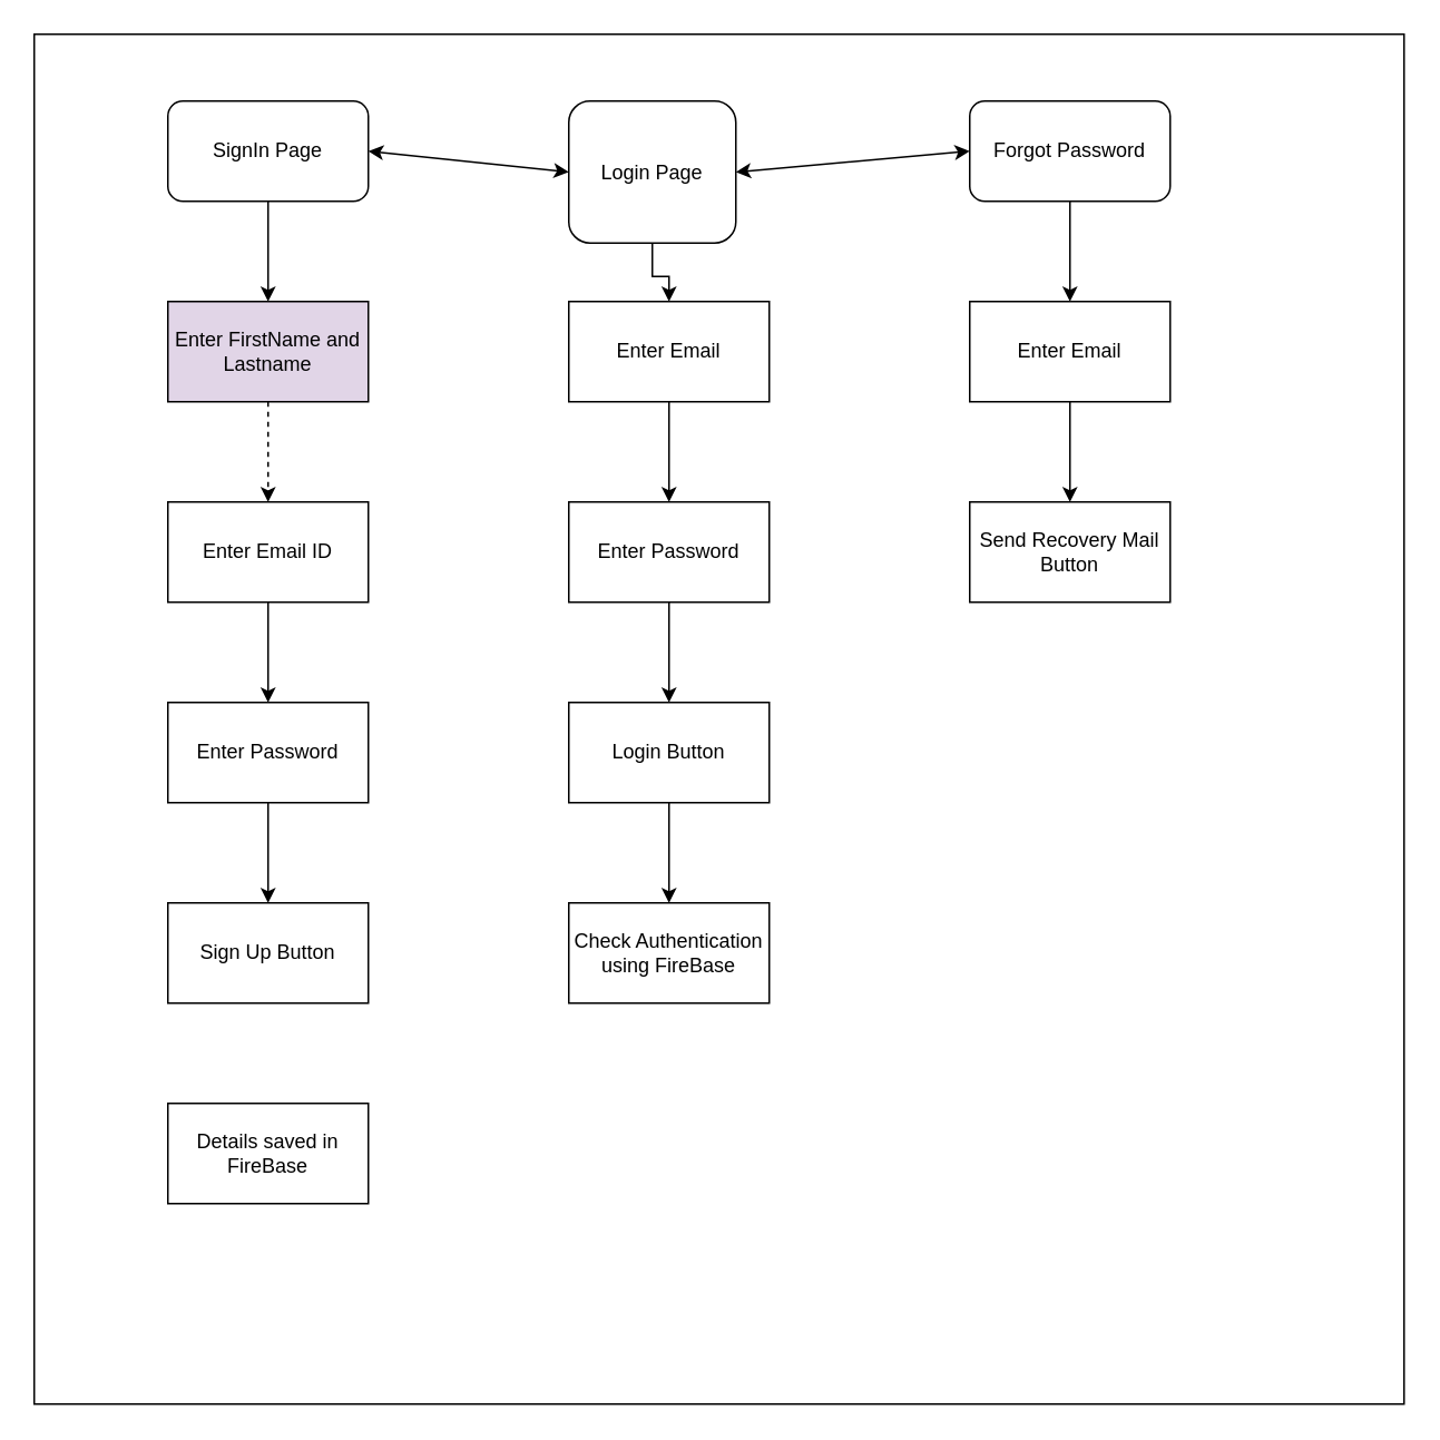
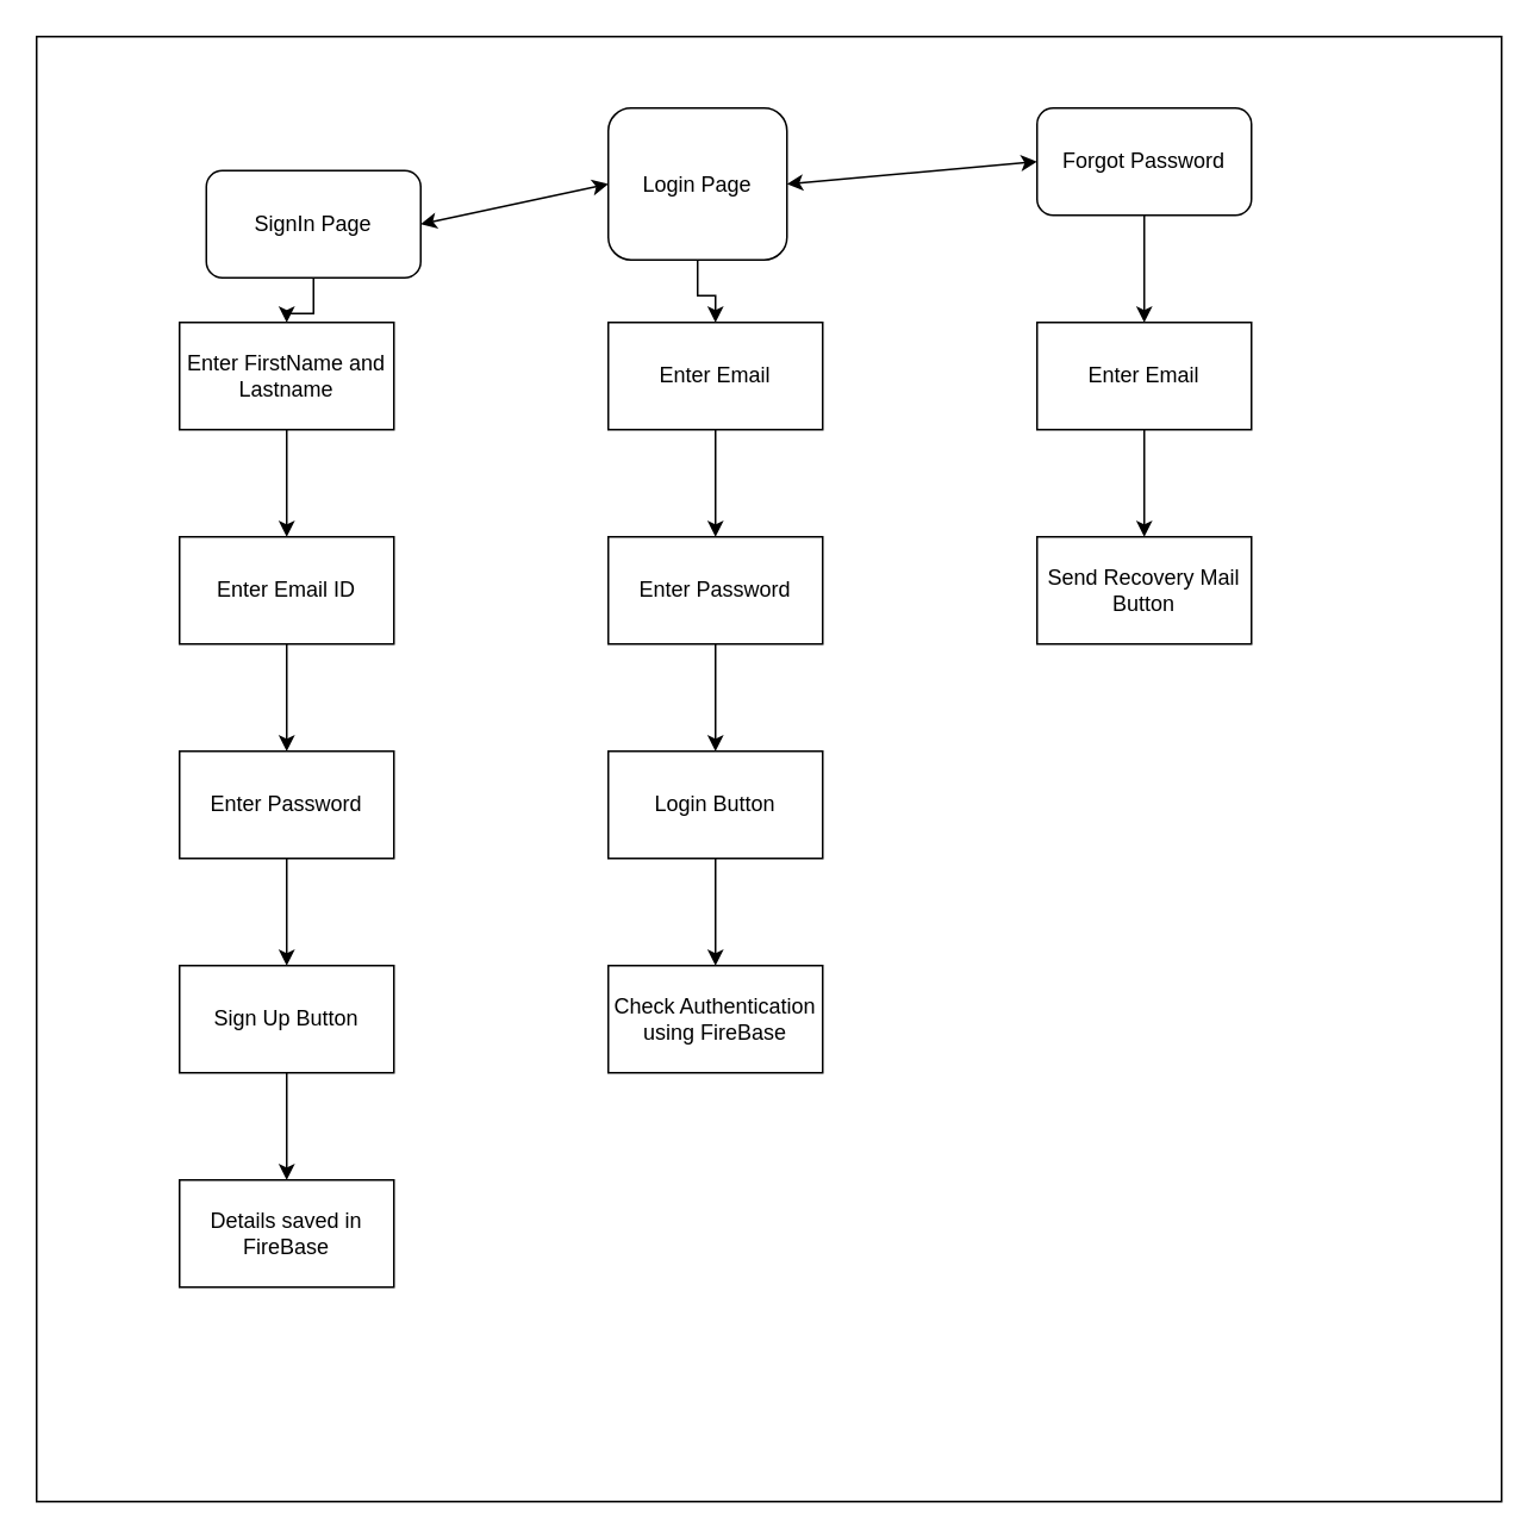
- <mxCell id="4" value="SignIn Page" style="rounded=1;whiteSpace=wrap;html=1;" vertex="1" parent="1"><mxGeometry x="100" y="60" width="120" height="60" as="geometry" /></mxCell>
+ <mxCell id="4" value="SignIn Page" style="rounded=1;whiteSpace=wrap;html=1;" vertex="1" parent="1"><mxGeometry x="115" y="95" width="120" height="60" as="geometry" /></mxCell>
- <mxCell id="9" value="Enter FirstName and Lastname" style="rounded=0;whiteSpace=wrap;html=1;fillColor=#e1d5e7;" vertex="1" parent="1"><mxGeometry x="100" y="180" width="120" height="60" as="geometry" /></mxCell>
+ <mxCell id="9" value="Enter FirstName and Lastname" style="rounded=0;whiteSpace=wrap;html=1;" vertex="1" parent="1"><mxGeometry x="100" y="180" width="120" height="60" as="geometry" /></mxCell>
- <mxCell id="8" style="edgeStyle=orthogonalEdgeStyle;rounded=0;orthogonalLoop=1;jettySize=auto;html=1;entryX=0.5;entryY=0;entryDx=0;entryDy=0;dashed=1;" edge="1" parent="1" source="9" target="11"><mxGeometry relative="1" as="geometry" /></mxCell>
+ <mxCell id="8" style="edgeStyle=orthogonalEdgeStyle;rounded=0;orthogonalLoop=1;jettySize=auto;html=1;entryX=0.5;entryY=0;entryDx=0;entryDy=0;" edge="1" parent="1" source="9" target="11"><mxGeometry relative="1" as="geometry" /></mxCell>
+ <mxCell id="14" style="edgeStyle=orthogonalEdgeStyle;rounded=0;orthogonalLoop=1;jettySize=auto;html=1;entryX=0.5;entryY=0;entryDx=0;entryDy=0;" edge="1" parent="1" source="15" target="28"><mxGeometry relative="1" as="geometry" /></mxCell>
